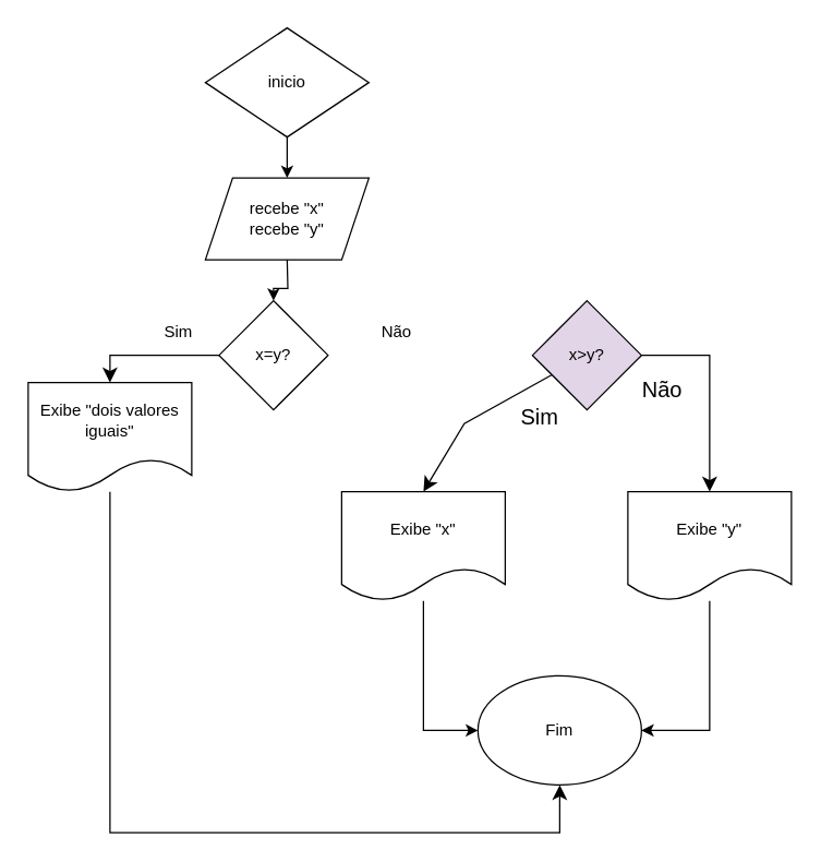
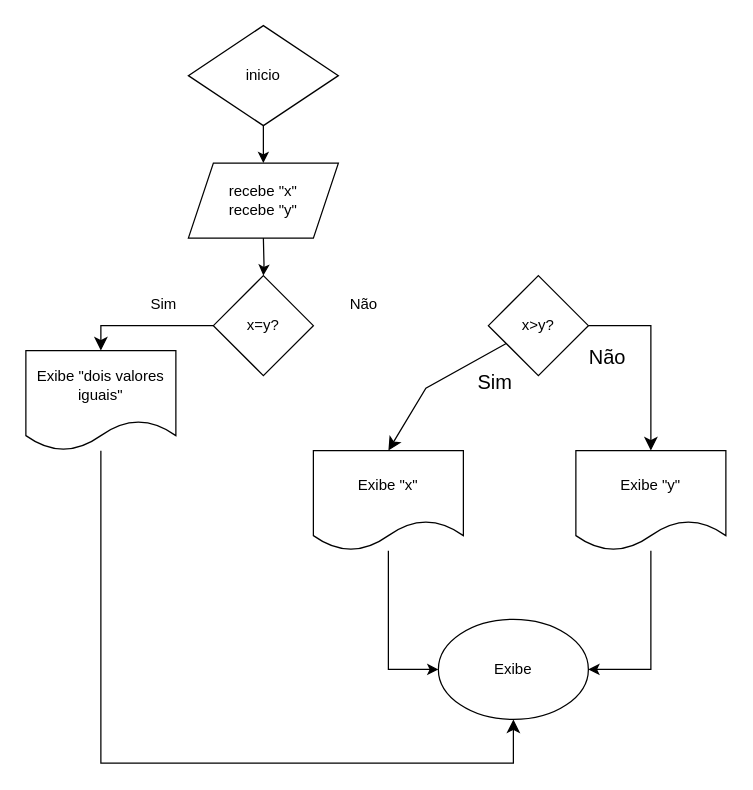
- <mxCell id="7" value="x=y?" style="rhombus;whiteSpace=wrap;html=1;" parent="1" vertex="1"><mxGeometry x="160" y="220" width="80" height="80" as="geometry" /></mxCell>
+ <mxCell id="7" value="x=y?" style="rhombus;whiteSpace=wrap;html=1;" parent="1" vertex="1"><mxGeometry x="170" y="220" width="80" height="80" as="geometry" /></mxCell>
- <mxCell id="19" value="x&amp;gt;y?" style="rhombus;whiteSpace=wrap;html=1;fillColor=#e1d5e7;" vertex="1" parent="1"><mxGeometry x="390" y="220" width="80" height="80" as="geometry" /></mxCell>
+ <mxCell id="19" value="x&amp;gt;y?" style="rhombus;whiteSpace=wrap;html=1;" vertex="1" parent="1"><mxGeometry x="390" y="220" width="80" height="80" as="geometry" /></mxCell>
- <mxCell id="14" value="Fim" style="ellipse;whiteSpace=wrap;html=1;" parent="1" vertex="1"><mxGeometry x="350" y="495" width="120" height="80" as="geometry" /></mxCell>
+ <mxCell id="14" value="Exibe" style="ellipse;whiteSpace=wrap;html=1;" parent="1" vertex="1"><mxGeometry x="350" y="495" width="120" height="80" as="geometry" /></mxCell>
